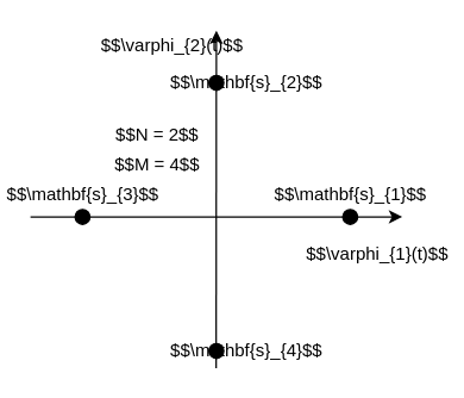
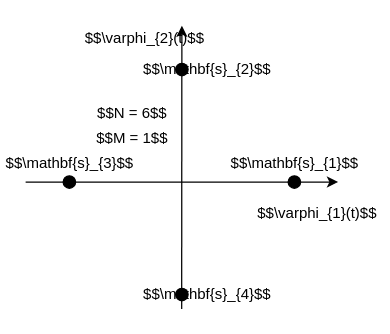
- <mxCell id="14" value="$$N = 2$$" style="text;html=1;align=center;verticalAlign=middle;resizable=0;points=[];autosize=1;" vertex="1" parent="1"><mxGeometry x="70" y="80" width="70" height="20" as="geometry" /></mxCell>
+ <mxCell id="14" value="$$N = 6$$" style="text;html=1;align=center;verticalAlign=middle;resizable=0;points=[];autosize=1;" vertex="1" parent="1"><mxGeometry x="70" y="80" width="70" height="20" as="geometry" /></mxCell>
- <mxCell id="15" value="$$M = 4$$" style="text;html=1;align=center;verticalAlign=middle;resizable=0;points=[];autosize=1;" vertex="1" parent="1"><mxGeometry x="70" y="100" width="70" height="20" as="geometry" /></mxCell>
+ <mxCell id="15" value="$$M = 1$$" style="text;html=1;align=center;verticalAlign=middle;resizable=0;points=[];autosize=1;" vertex="1" parent="1"><mxGeometry x="70" y="100" width="70" height="20" as="geometry" /></mxCell>
